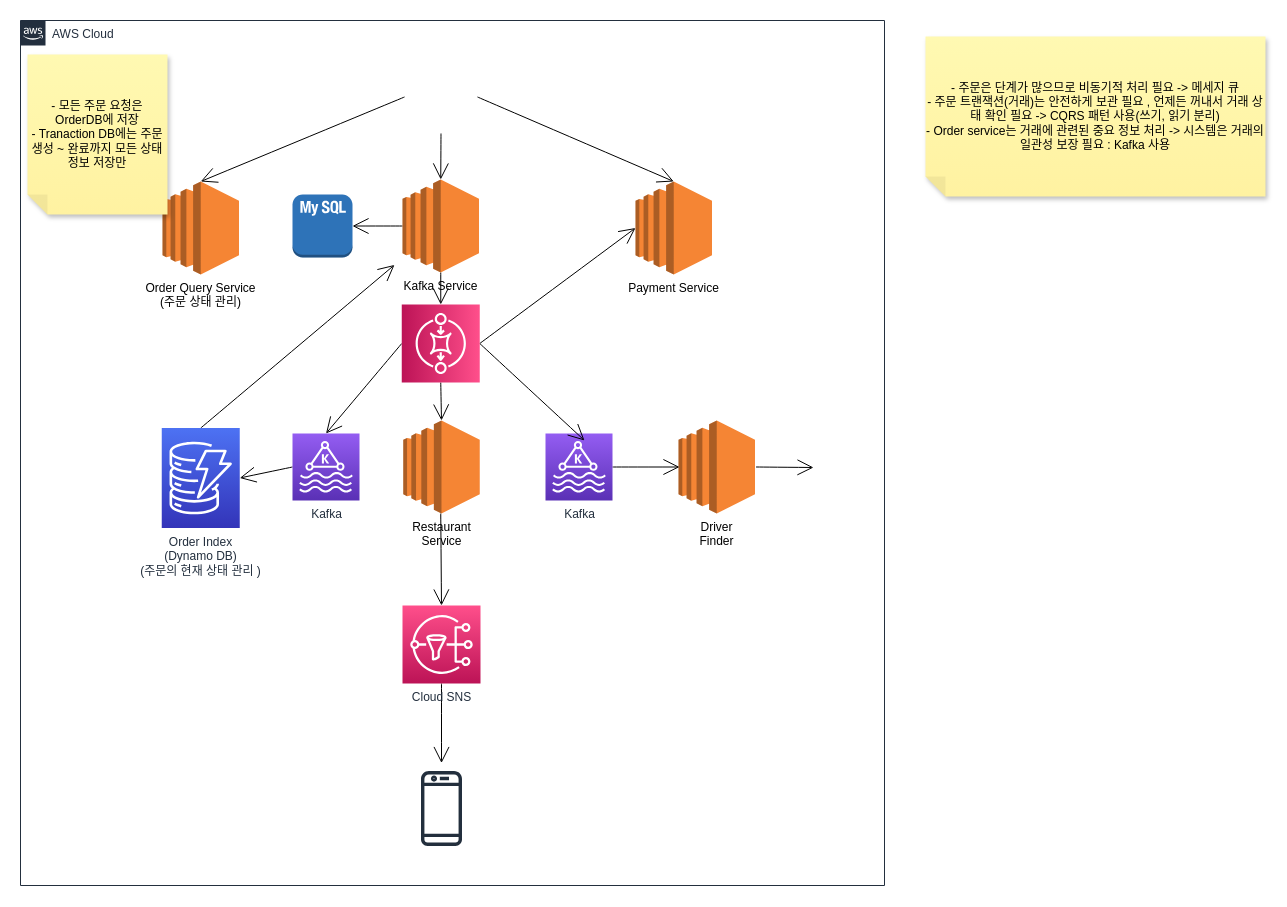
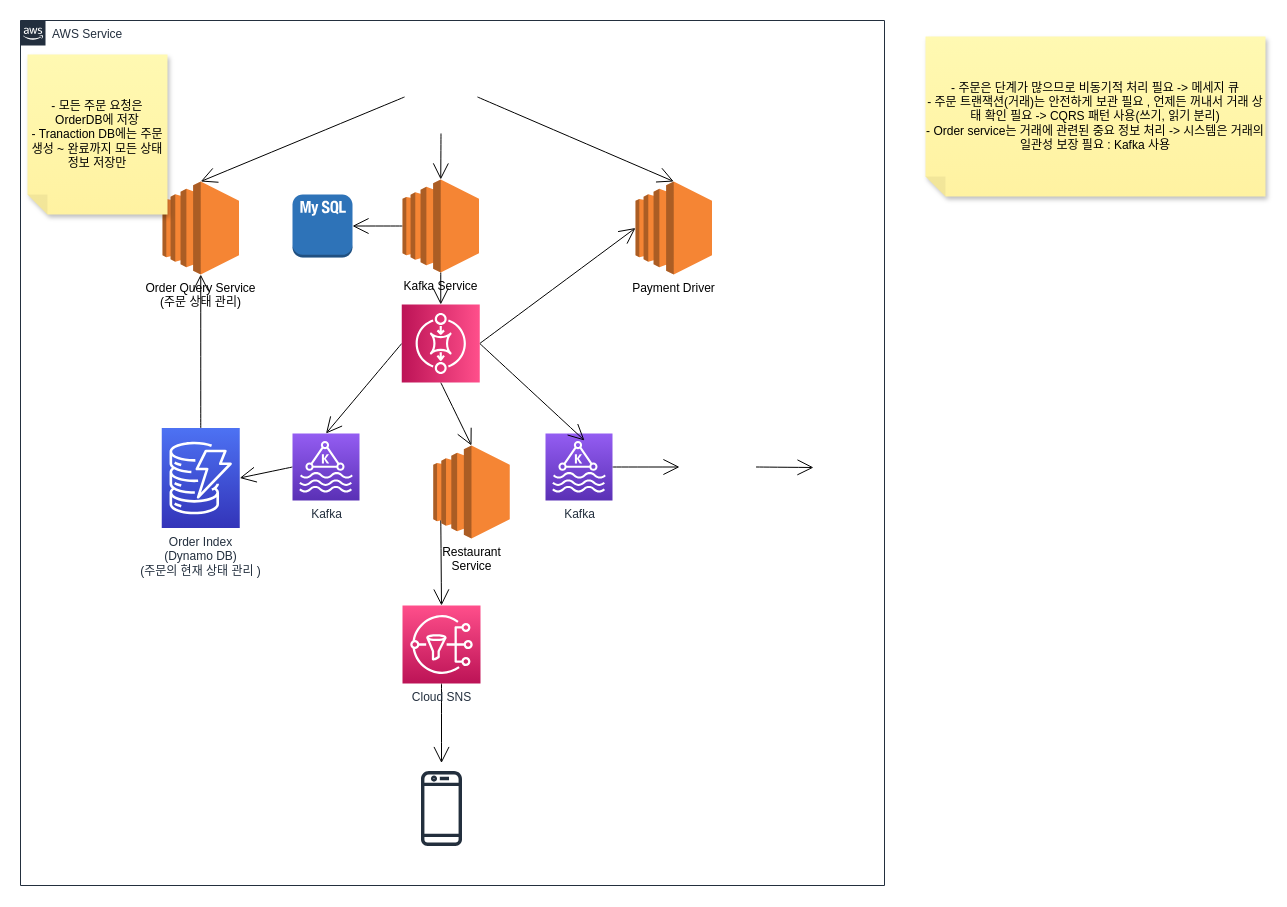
- <mxCell id="2" value="AWS Cloud" style="points=[[0,0],[0.25,0],[0.5,0],[0.75,0],[1,0],[1,0.25],[1,0.5],[1,0.75],[1,1],[0.75,1],[0.5,1],[0.25,1],[0,1],[0,0.75],[0,0.5],[0,0.25]];outlineConnect=0;gradientColor=none;html=1;whiteSpace=wrap;fontSize=12;fontStyle=0;container=1;pointerEvents=0;collapsible=0;recursiveResize=0;shape=mxgraph.aws4.group;grIcon=mxgraph.aws4.group_aws_cloud_alt;strokeColor=#232F3E;fillColor=none;verticalAlign=top;align=left;spacingLeft=30;fontColor=#232F3E;dashed=0;hachureGap=4;" vertex="1" parent="1"><mxGeometry x="20" y="20" width="864" height="865" as="geometry" /></mxCell>
+ <mxCell id="2" value="AWS Service" style="points=[[0,0],[0.25,0],[0.5,0],[0.75,0],[1,0],[1,0.25],[1,0.5],[1,0.75],[1,1],[0.75,1],[0.5,1],[0.25,1],[0,1],[0,0.75],[0,0.5],[0,0.25]];outlineConnect=0;gradientColor=none;html=1;whiteSpace=wrap;fontSize=12;fontStyle=0;container=1;pointerEvents=0;collapsible=0;recursiveResize=0;shape=mxgraph.aws4.group;grIcon=mxgraph.aws4.group_aws_cloud_alt;strokeColor=#232F3E;fillColor=none;verticalAlign=top;align=left;spacingLeft=30;fontColor=#232F3E;dashed=0;hachureGap=4;" vertex="1" parent="1"><mxGeometry x="20" y="20" width="864" height="865" as="geometry" /></mxCell>
- <mxCell id="11" value="Payment Service" style="outlineConnect=0;dashed=0;verticalLabelPosition=bottom;verticalAlign=top;align=center;html=1;shape=mxgraph.aws3.ec2;fillColor=#F58534;gradientColor=none;hachureGap=4;strokeColor=default;fontFamily=Helvetica;fontSize=12;fontColor=default;" vertex="1" parent="2"><mxGeometry x="615" y="161" width="76.5" height="93" as="geometry" /></mxCell>
+ <mxCell id="11" value="Payment Driver" style="outlineConnect=0;dashed=0;verticalLabelPosition=bottom;verticalAlign=top;align=center;html=1;shape=mxgraph.aws3.ec2;fillColor=#F58534;gradientColor=none;hachureGap=4;strokeColor=default;fontFamily=Helvetica;fontSize=12;fontColor=default;" vertex="1" parent="2"><mxGeometry x="615" y="161" width="76.5" height="93" as="geometry" /></mxCell>
- <mxCell id="21" style="edgeStyle=none;curved=1;rounded=0;orthogonalLoop=1;jettySize=auto;html=1;exitX=0.5;exitY=0;exitDx=0;exitDy=0;exitPerimeter=0;fontFamily=Helvetica;fontSize=12;fontColor=default;endArrow=open;startSize=14;endSize=14;sourcePerimeterSpacing=8;targetPerimeterSpacing=8;" edge="1" parent="2" source="22" target="10"><mxGeometry relative="1" as="geometry" /></mxCell>
+ <mxCell id="21" style="edgeStyle=none;curved=1;rounded=0;orthogonalLoop=1;jettySize=auto;html=1;exitX=0.5;exitY=0;exitDx=0;exitDy=0;exitPerimeter=0;entryX=0.5;entryY=1;entryDx=0;entryDy=0;entryPerimeter=0;fontFamily=Helvetica;fontSize=12;fontColor=default;endArrow=open;startSize=14;endSize=14;sourcePerimeterSpacing=8;targetPerimeterSpacing=8;" edge="1" parent="2" source="22" target="6"><mxGeometry relative="1" as="geometry" /></mxCell>
- <mxCell id="14" value="Restaurant&lt;br&gt;Service&lt;br&gt;" style="outlineConnect=0;dashed=0;verticalLabelPosition=bottom;verticalAlign=top;align=center;html=1;shape=mxgraph.aws3.ec2;fillColor=#F58534;gradientColor=none;hachureGap=4;strokeColor=default;fontFamily=Helvetica;fontSize=12;fontColor=default;" vertex="1" parent="2"><mxGeometry x="382.75" y="400" width="76.5" height="93" as="geometry" /></mxCell>
+ <mxCell id="14" value="Restaurant&lt;br&gt;Service&lt;br&gt;" style="outlineConnect=0;dashed=0;verticalLabelPosition=bottom;verticalAlign=top;align=center;html=1;shape=mxgraph.aws3.ec2;fillColor=#F58534;gradientColor=none;hachureGap=4;strokeColor=default;fontFamily=Helvetica;fontSize=12;fontColor=default;" vertex="1" parent="2"><mxGeometry x="412.75" y="425" width="76.5" height="93" as="geometry" /></mxCell>
- <mxCell id="16" value="Driver&lt;br&gt;Finder" style="outlineConnect=0;dashed=0;verticalLabelPosition=bottom;verticalAlign=top;align=center;html=1;shape=mxgraph.aws3.ec2;fillColor=#F58534;gradientColor=none;hachureGap=4;strokeColor=default;fontFamily=Helvetica;fontSize=12;fontColor=default;" vertex="1" parent="2"><mxGeometry x="658" y="400" width="76.5" height="93" as="geometry" /></mxCell>
